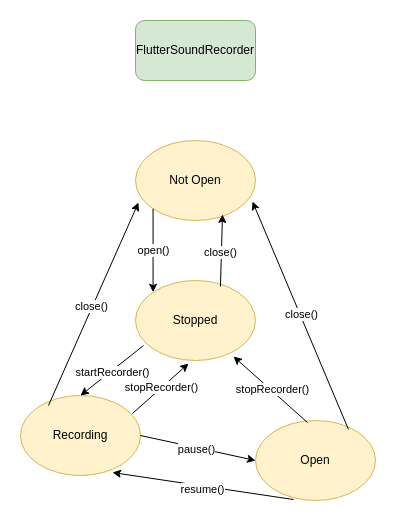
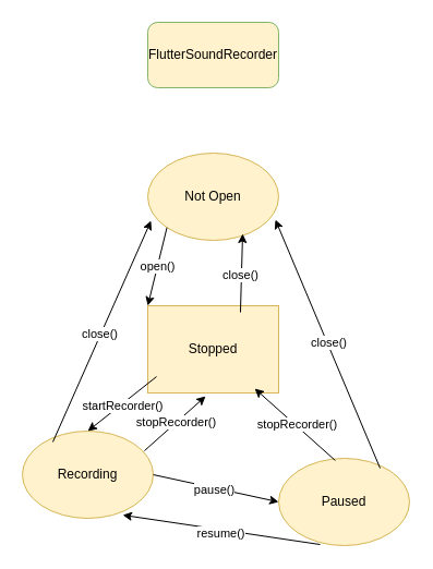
- <mxCell id="2" value="FlutterSoundRecorder" style="rounded=1;whiteSpace=wrap;html=1;fillColor=#d5e8d4;strokeColor=#82b366;" parent="1" vertex="1"><mxGeometry x="135" y="20" width="120" height="60" as="geometry" /></mxCell>
+ <mxCell id="2" value="FlutterSoundRecorder" style="rounded=1;whiteSpace=wrap;html=1;fillColor=#fff2cc;strokeColor=#82b366;" parent="1" vertex="1"><mxGeometry x="135" y="20" width="120" height="60" as="geometry" /></mxCell>
- <mxCell id="4" value="Stopped" style="ellipse;whiteSpace=wrap;html=1;fillColor=#fff2cc;strokeColor=#d6b656;" parent="1" vertex="1"><mxGeometry x="135" y="280" width="120" height="80" as="geometry" /></mxCell>
+ <mxCell id="4" value="Stopped" style="whiteSpace=wrap;html=1;fillColor=#fff2cc;strokeColor=#d6b656;rounded=0;" parent="1" vertex="1"><mxGeometry x="135" y="280" width="120" height="80" as="geometry" /></mxCell>
- <mxCell id="6" value="Open" style="ellipse;whiteSpace=wrap;html=1;fillColor=#fff2cc;strokeColor=#d6b656;" parent="1" vertex="1"><mxGeometry x="255" y="420" width="120" height="80" as="geometry" /></mxCell>
+ <mxCell id="6" value="Paused" style="ellipse;whiteSpace=wrap;html=1;fillColor=#fff2cc;strokeColor=#d6b656;" parent="1" vertex="1"><mxGeometry x="255" y="420" width="120" height="80" as="geometry" /></mxCell>
